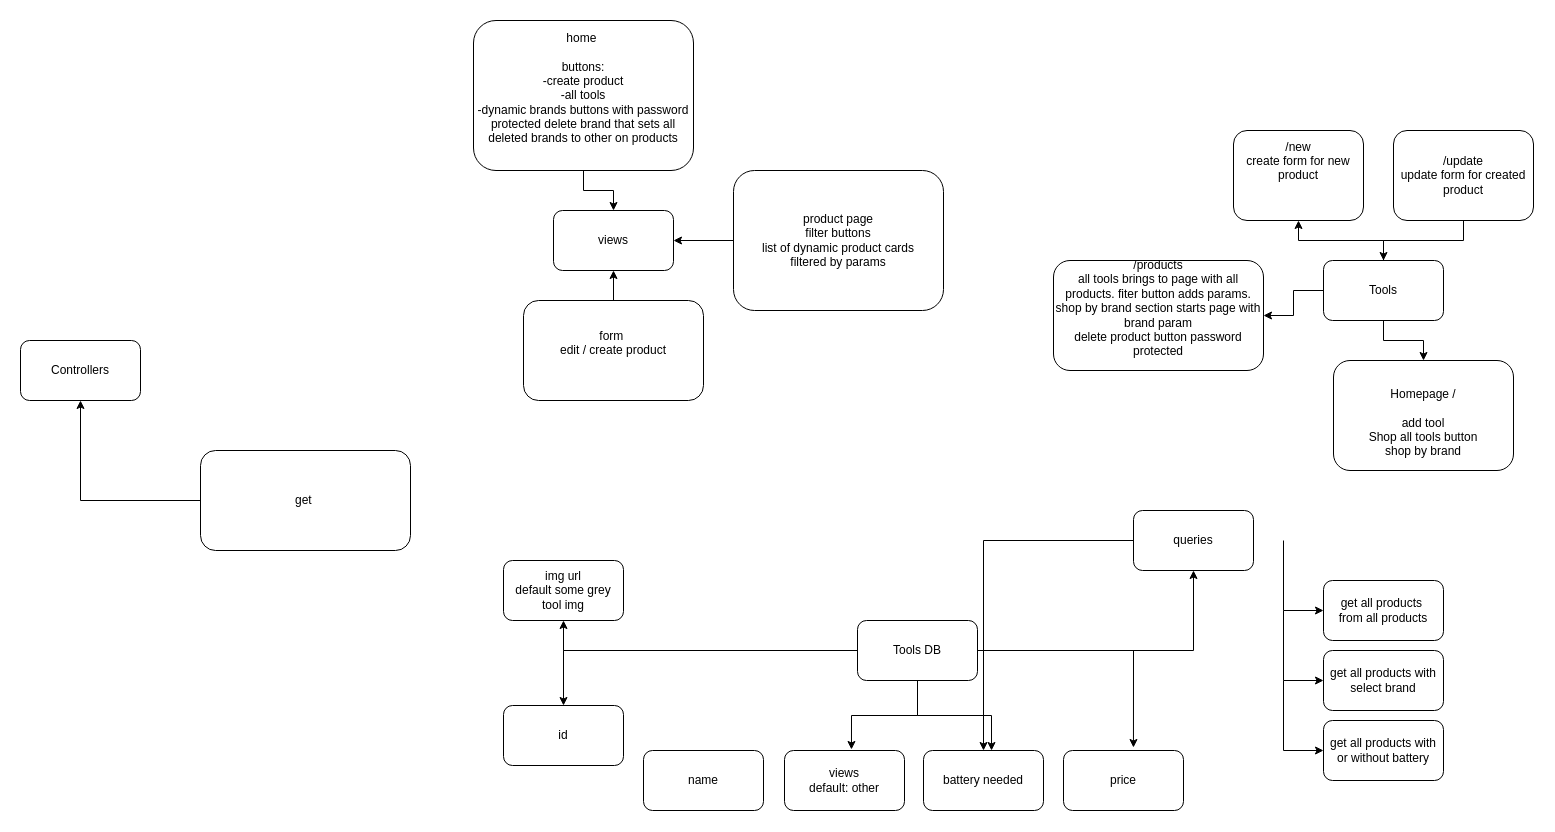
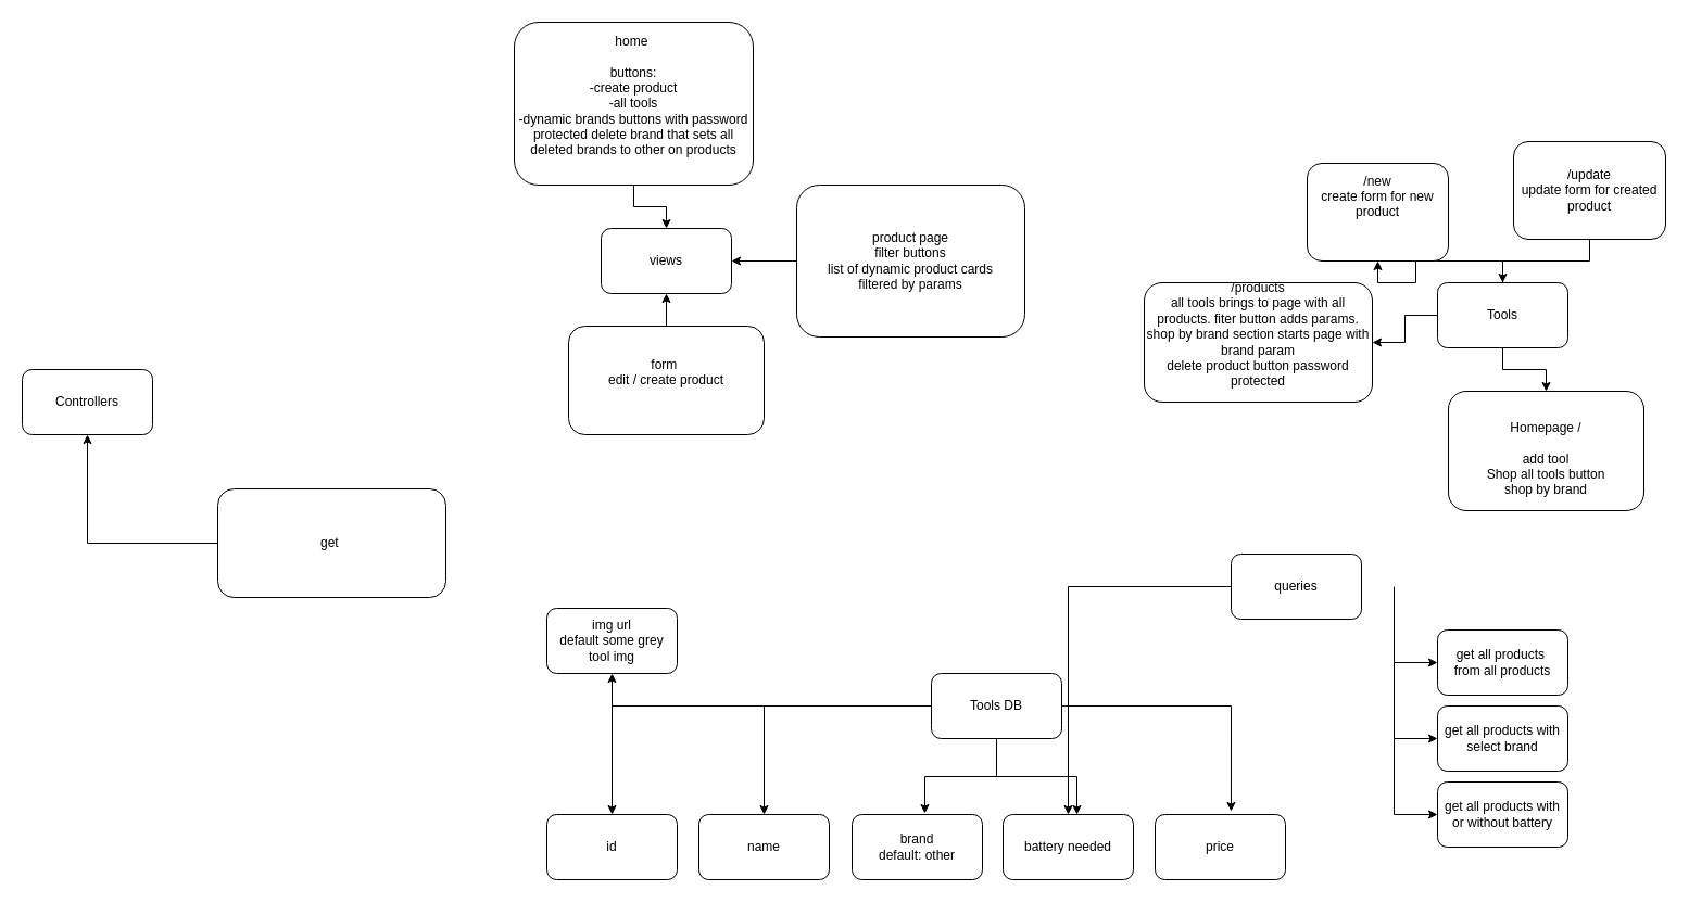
- <mxCell id="19" value="/new&lt;div&gt;create form for &lt;span style=&quot;background-color: initial;&quot;&gt;new product&lt;/span&gt;&lt;/div&gt;&lt;div&gt;&lt;br&gt;&lt;/div&gt;&lt;div&gt;&lt;br&gt;&lt;/div&gt;" style="rounded=1;whiteSpace=wrap;html=1;" vertex="1" parent="1"><mxGeometry x="1233" y="130" width="130" height="90" as="geometry" /></mxCell>
+ <mxCell id="19" value="/new&lt;div&gt;create form for &lt;span style=&quot;background-color: initial;&quot;&gt;new product&lt;/span&gt;&lt;/div&gt;&lt;div&gt;&lt;br&gt;&lt;/div&gt;&lt;div&gt;&lt;br&gt;&lt;/div&gt;" style="rounded=1;whiteSpace=wrap;html=1;" vertex="1" parent="1"><mxGeometry x="1203" y="150" width="130" height="90" as="geometry" /></mxCell>
- <mxCell id="3" style="edgeStyle=orthogonalEdgeStyle;rounded=0;orthogonalLoop=1;jettySize=auto;html=1;" edge="1" parent="1" source="4" target="33"><mxGeometry relative="1" as="geometry" /></mxCell>
+ <mxCell id="3" style="edgeStyle=orthogonalEdgeStyle;rounded=0;orthogonalLoop=1;jettySize=auto;html=1;entryX=0.5;entryY=0;entryDx=0;entryDy=0;" edge="1" parent="1" source="4" target="7"><mxGeometry relative="1" as="geometry" /></mxCell>
- <mxCell id="5" value="id" style="rounded=1;whiteSpace=wrap;html=1;" vertex="1" parent="1"><mxGeometry x="503" y="705" width="120" height="60" as="geometry" /></mxCell>
+ <mxCell id="5" value="id" style="rounded=1;whiteSpace=wrap;html=1;" vertex="1" parent="1"><mxGeometry y="750" width="120" height="60" as="geometry" x="503" /></mxCell>
- <mxCell id="6" value="views&lt;div&gt;default: other&lt;/div&gt;" style="rounded=1;whiteSpace=wrap;html=1;" vertex="1" parent="1"><mxGeometry x="784" y="750" width="120" height="60" as="geometry" /></mxCell>
+ <mxCell id="6" value="brand&lt;div&gt;default: other&lt;/div&gt;" style="rounded=1;whiteSpace=wrap;html=1;" vertex="1" parent="1"><mxGeometry x="784" y="750" width="120" height="60" as="geometry" /></mxCell>
